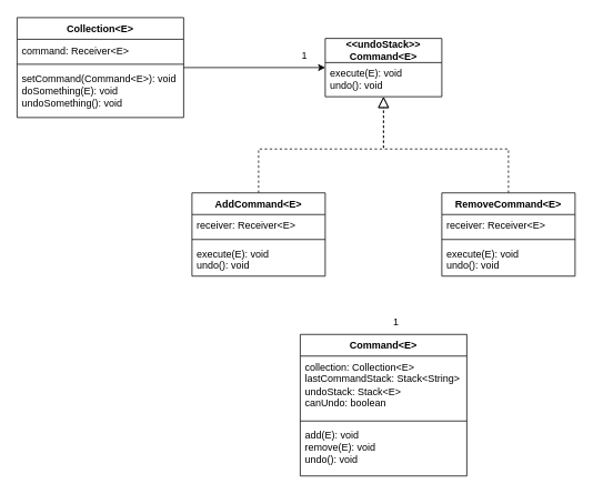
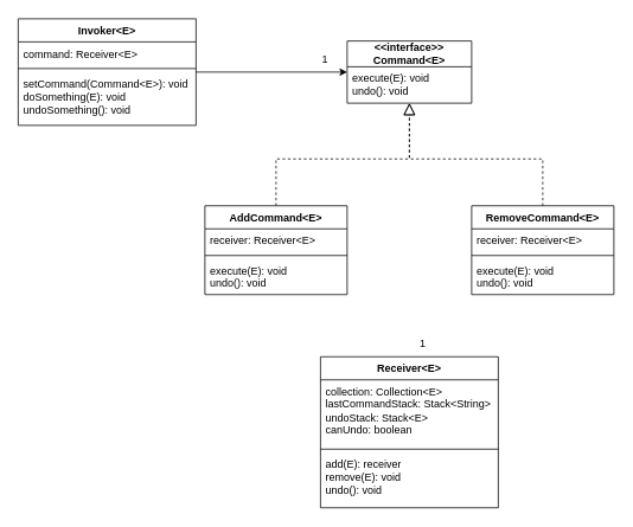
- <mxCell id="19" value="Collection&amp;lt;E&amp;gt;" style="swimlane;fontStyle=1;align=center;verticalAlign=top;childLayout=stackLayout;horizontal=1;startSize=26;horizontalStack=0;resizeParent=1;resizeParentMax=0;resizeLast=0;collapsible=1;marginBottom=0;whiteSpace=wrap;html=1;" vertex="1" parent="1"><mxGeometry x="20" y="20.5" width="200" height="120" as="geometry" /></mxCell>
+ <mxCell id="19" value="Invoker&amp;lt;E&amp;gt;" style="swimlane;fontStyle=1;align=center;verticalAlign=top;childLayout=stackLayout;horizontal=1;startSize=26;horizontalStack=0;resizeParent=1;resizeParentMax=0;resizeLast=0;collapsible=1;marginBottom=0;whiteSpace=wrap;html=1;" vertex="1" parent="1"><mxGeometry x="20" y="20.5" width="200" height="120" as="geometry" /></mxCell>
- <mxCell id="7" value="&amp;lt;&amp;lt;undoStack&amp;gt;&amp;gt;&lt;br&gt;Command&amp;lt;E&amp;gt;" style="swimlane;fontStyle=1;align=center;verticalAlign=middle;childLayout=stackLayout;horizontal=1;startSize=29;horizontalStack=0;resizeParent=1;resizeParentMax=0;resizeLast=0;collapsible=0;marginBottom=0;html=1;whiteSpace=wrap;" vertex="1" parent="1"><mxGeometry x="390" y="45.5" width="140" height="70" as="geometry" /></mxCell>
+ <mxCell id="7" value="&amp;lt;&amp;lt;interface&amp;gt;&amp;gt;&lt;br&gt;Command&amp;lt;E&amp;gt;" style="swimlane;fontStyle=1;align=center;verticalAlign=middle;childLayout=stackLayout;horizontal=1;startSize=29;horizontalStack=0;resizeParent=1;resizeParentMax=0;resizeLast=0;collapsible=0;marginBottom=0;html=1;whiteSpace=wrap;" vertex="1" parent="1"><mxGeometry x="390" y="45.5" width="140" height="70" as="geometry" /></mxCell>
- <mxCell id="14" value="Command&amp;lt;E&amp;gt;" style="swimlane;fontStyle=1;align=center;verticalAlign=top;childLayout=stackLayout;horizontal=1;startSize=26;horizontalStack=0;resizeParent=1;resizeParentMax=0;resizeLast=0;collapsible=1;marginBottom=0;whiteSpace=wrap;html=1;" vertex="1" parent="1"><mxGeometry x="360" y="401" width="200" height="170" as="geometry" /></mxCell>
+ <mxCell id="14" value="Receiver&amp;lt;E&amp;gt;" style="swimlane;fontStyle=1;align=center;verticalAlign=top;childLayout=stackLayout;horizontal=1;startSize=26;horizontalStack=0;resizeParent=1;resizeParentMax=0;resizeLast=0;collapsible=1;marginBottom=0;whiteSpace=wrap;html=1;" vertex="1" parent="1"><mxGeometry x="360" y="401" width="200" height="170" as="geometry" /></mxCell>
- <mxCell id="17" value="add(E): void&lt;br&gt;remove(E): void&lt;br&gt;undo(): void" style="text;strokeColor=none;fillColor=none;align=left;verticalAlign=top;spacingLeft=4;spacingRight=4;overflow=hidden;rotatable=0;points=[[0,0.5],[1,0.5]];portConstraint=eastwest;whiteSpace=wrap;html=1;" vertex="1" parent="14"><mxGeometry y="108" width="200" height="62" as="geometry" /></mxCell>
+ <mxCell id="17" value="add(E): receiver&lt;br&gt;remove(E): void&lt;br&gt;undo(): void" style="text;strokeColor=none;fillColor=none;align=left;verticalAlign=top;spacingLeft=4;spacingRight=4;overflow=hidden;rotatable=0;points=[[0,0.5],[1,0.5]];portConstraint=eastwest;whiteSpace=wrap;html=1;" vertex="1" parent="14"><mxGeometry y="108" width="200" height="62" as="geometry" /></mxCell>
